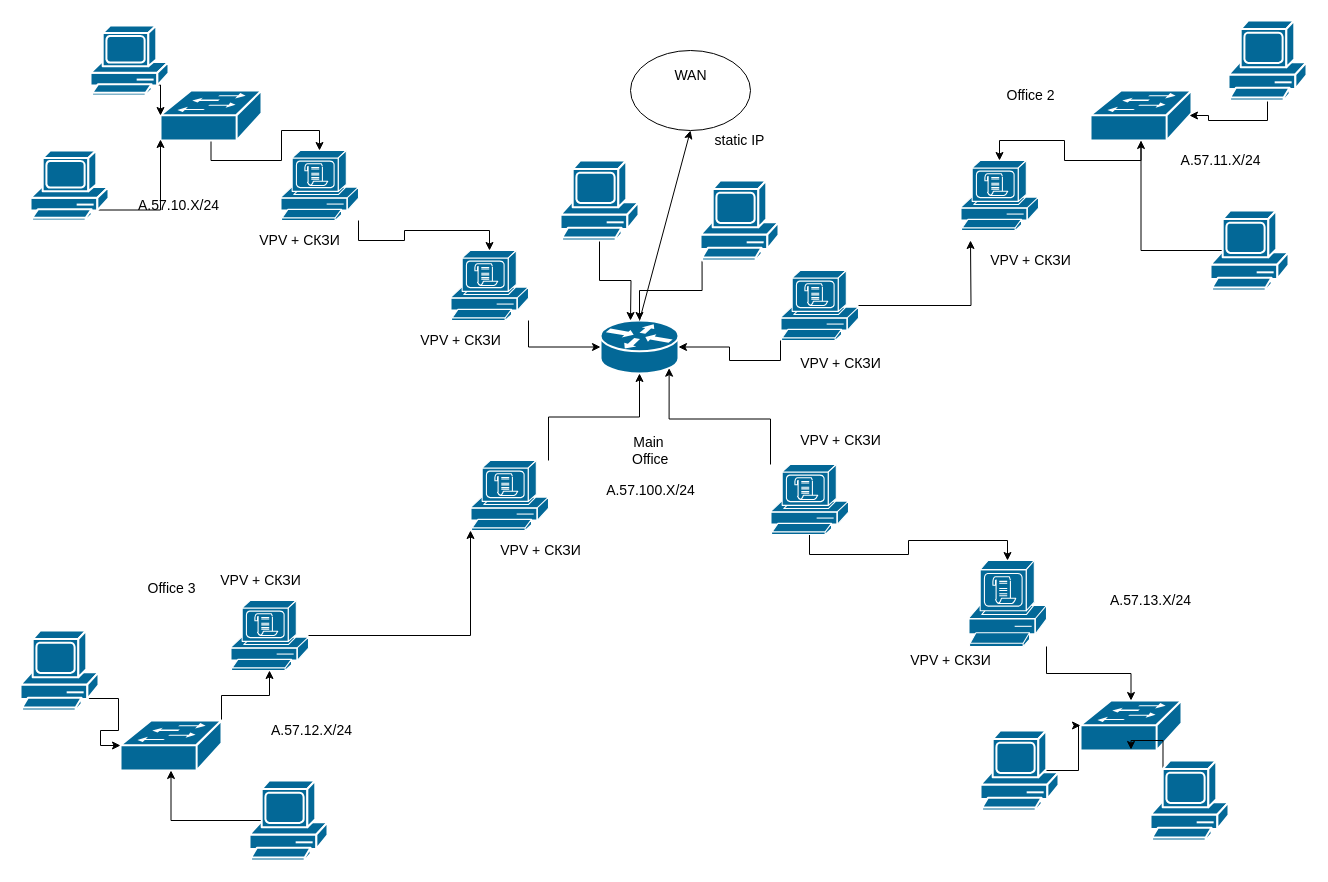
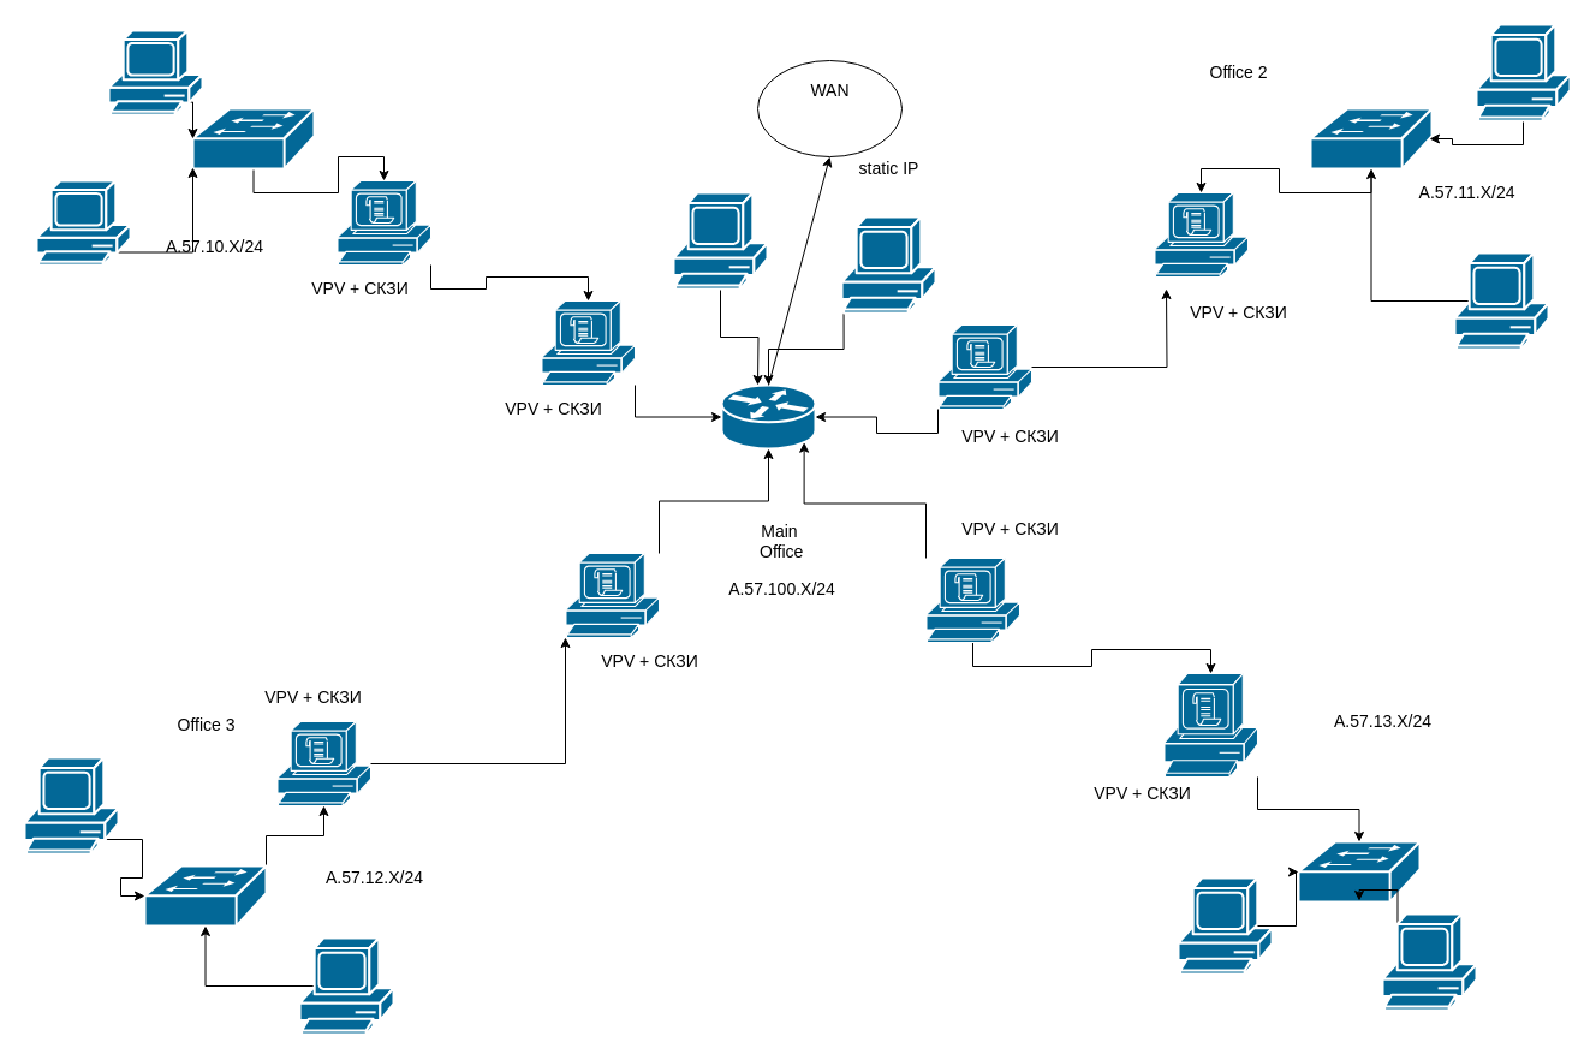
- <mxCell id="34" value="&lt;font style=&quot;font-size: 14px&quot;&gt;Office 2&lt;/font&gt;" style="text;html=1;resizable=0;autosize=1;align=center;verticalAlign=middle;points=[];fillColor=none;strokeColor=none;rounded=0;" parent="1" vertex="1"><mxGeometry x="1000" y="85" width="60" height="20" as="geometry" /></mxCell>
+ <mxCell id="34" value="&lt;font style=&quot;font-size: 14px&quot;&gt;Office 2&lt;/font&gt;" style="text;html=1;resizable=0;autosize=1;align=center;verticalAlign=middle;points=[];fillColor=none;strokeColor=none;rounded=0;" parent="1" vertex="1"><mxGeometry x="1000" y="50" width="60" height="20" as="geometry" /></mxCell>
- <mxCell id="33" value="&lt;font style=&quot;font-size: 14px&quot;&gt;Office 3&lt;/font&gt;" style="text;html=1;resizable=0;autosize=1;align=center;verticalAlign=middle;points=[];fillColor=none;strokeColor=none;rounded=0;" parent="1" vertex="1"><mxGeometry x="140.5" y="578" width="60" height="20" as="geometry" /></mxCell>
+ <mxCell id="33" value="&lt;font style=&quot;font-size: 14px&quot;&gt;Office 3&lt;/font&gt;" style="text;html=1;resizable=0;autosize=1;align=center;verticalAlign=middle;points=[];fillColor=none;strokeColor=none;rounded=0;" parent="1" vertex="1"><mxGeometry x="140.5" y="593" width="60" height="20" as="geometry" /></mxCell>
